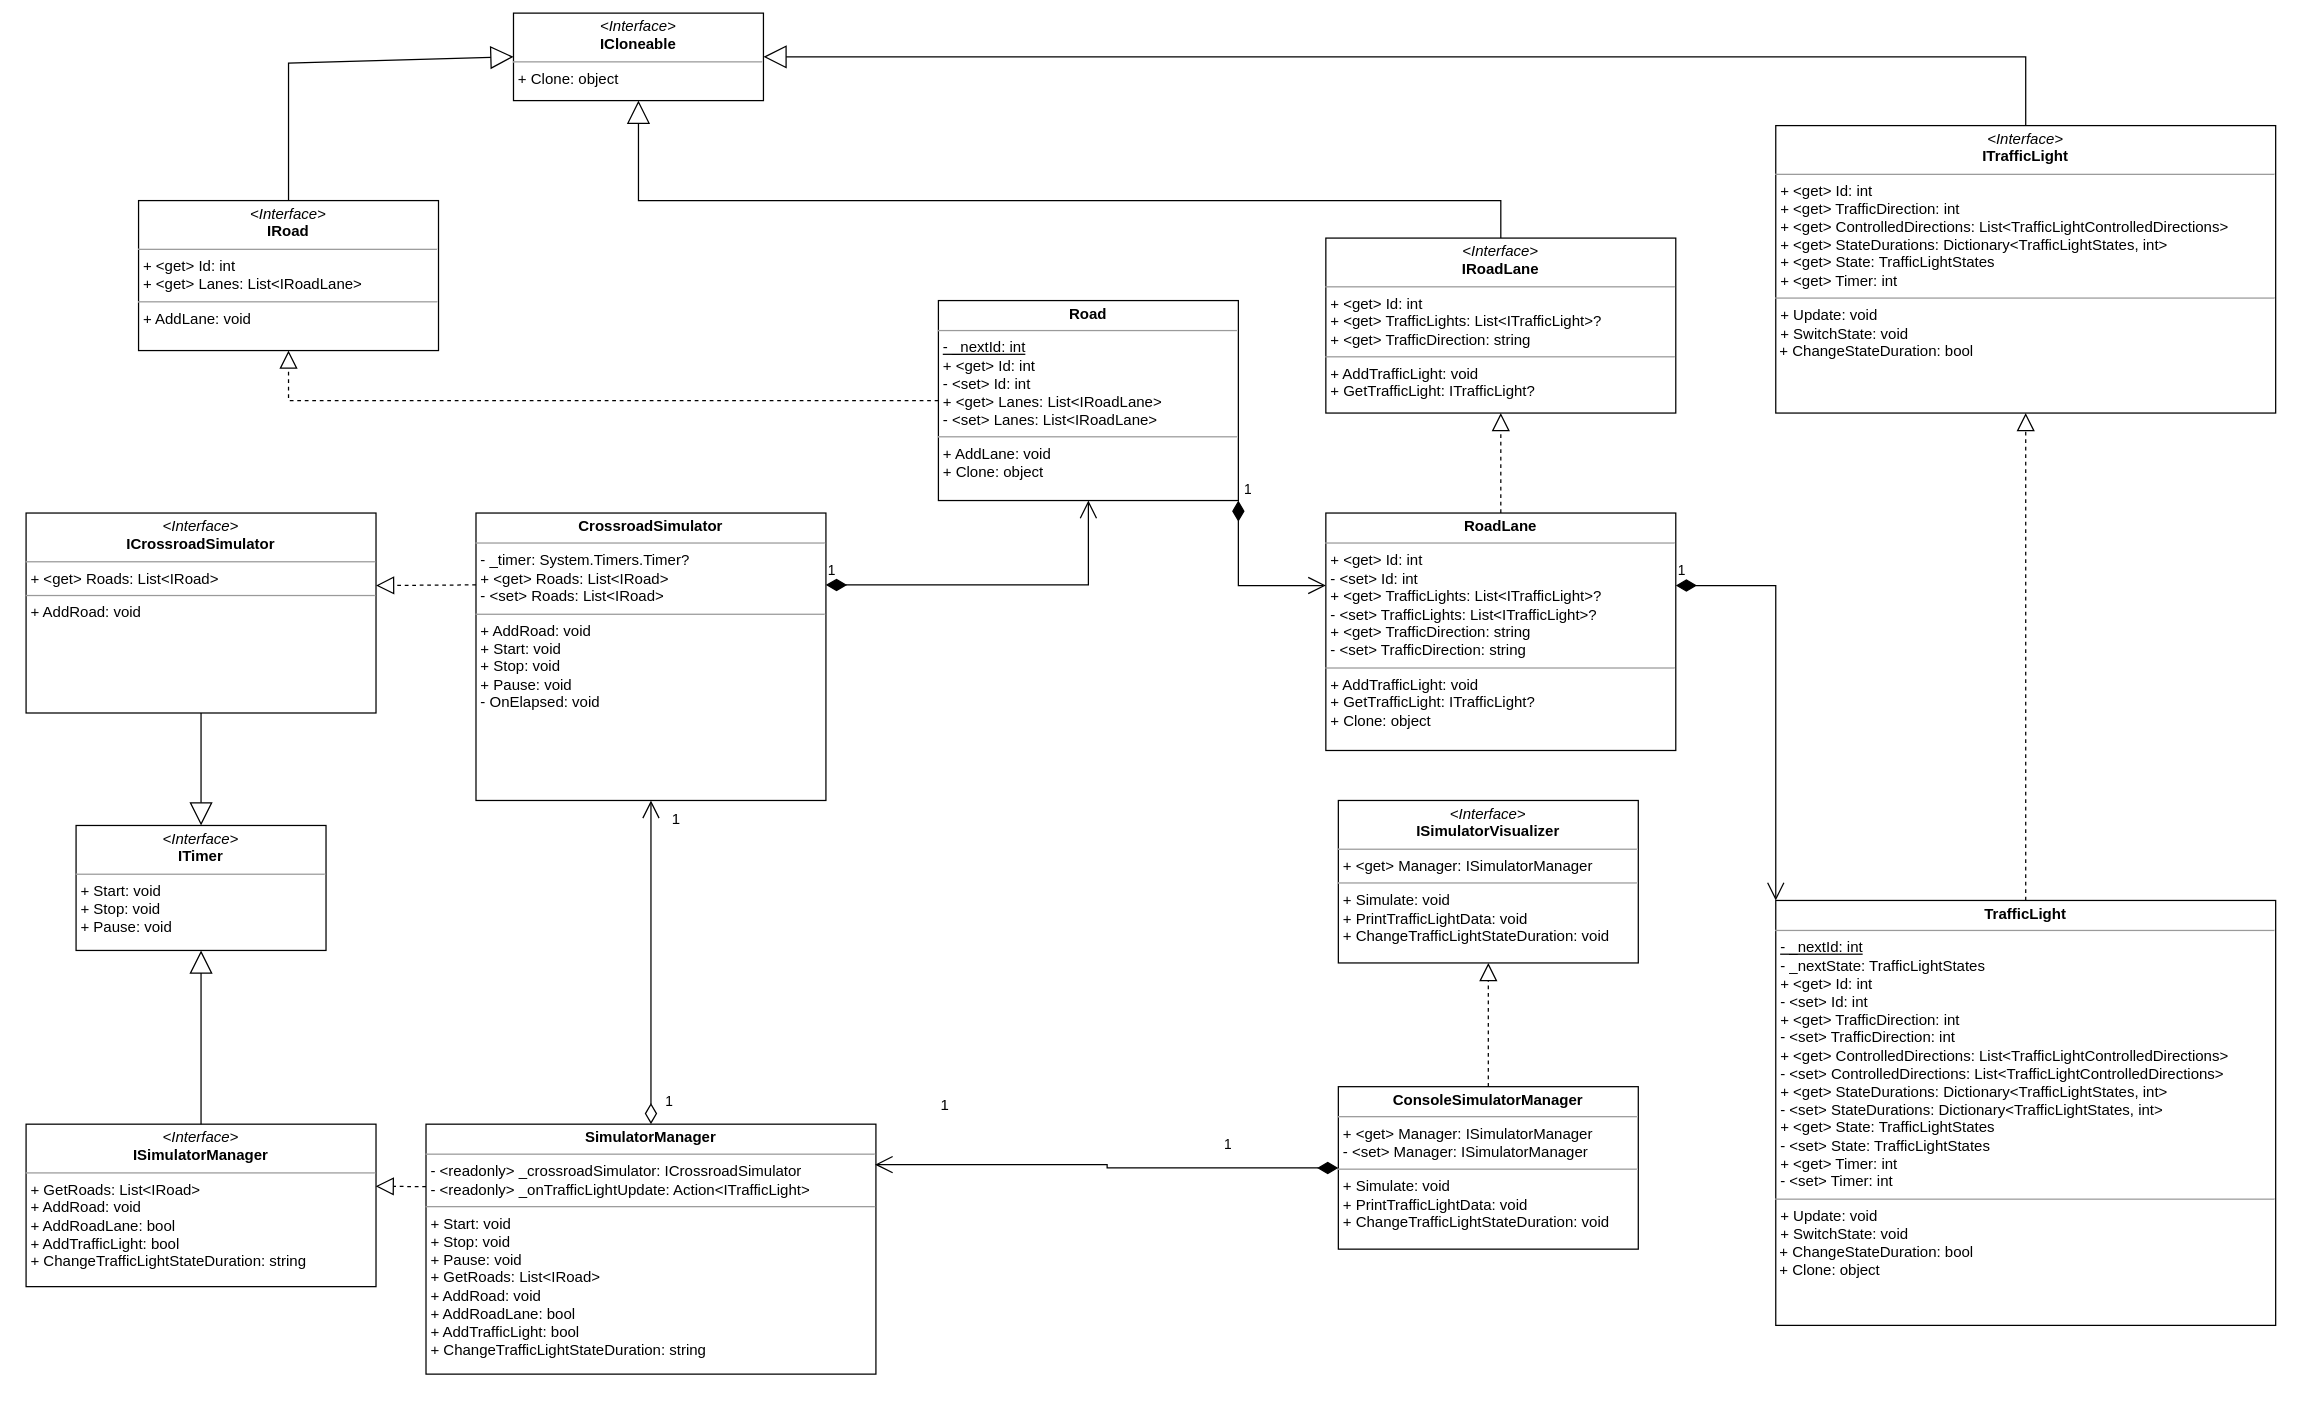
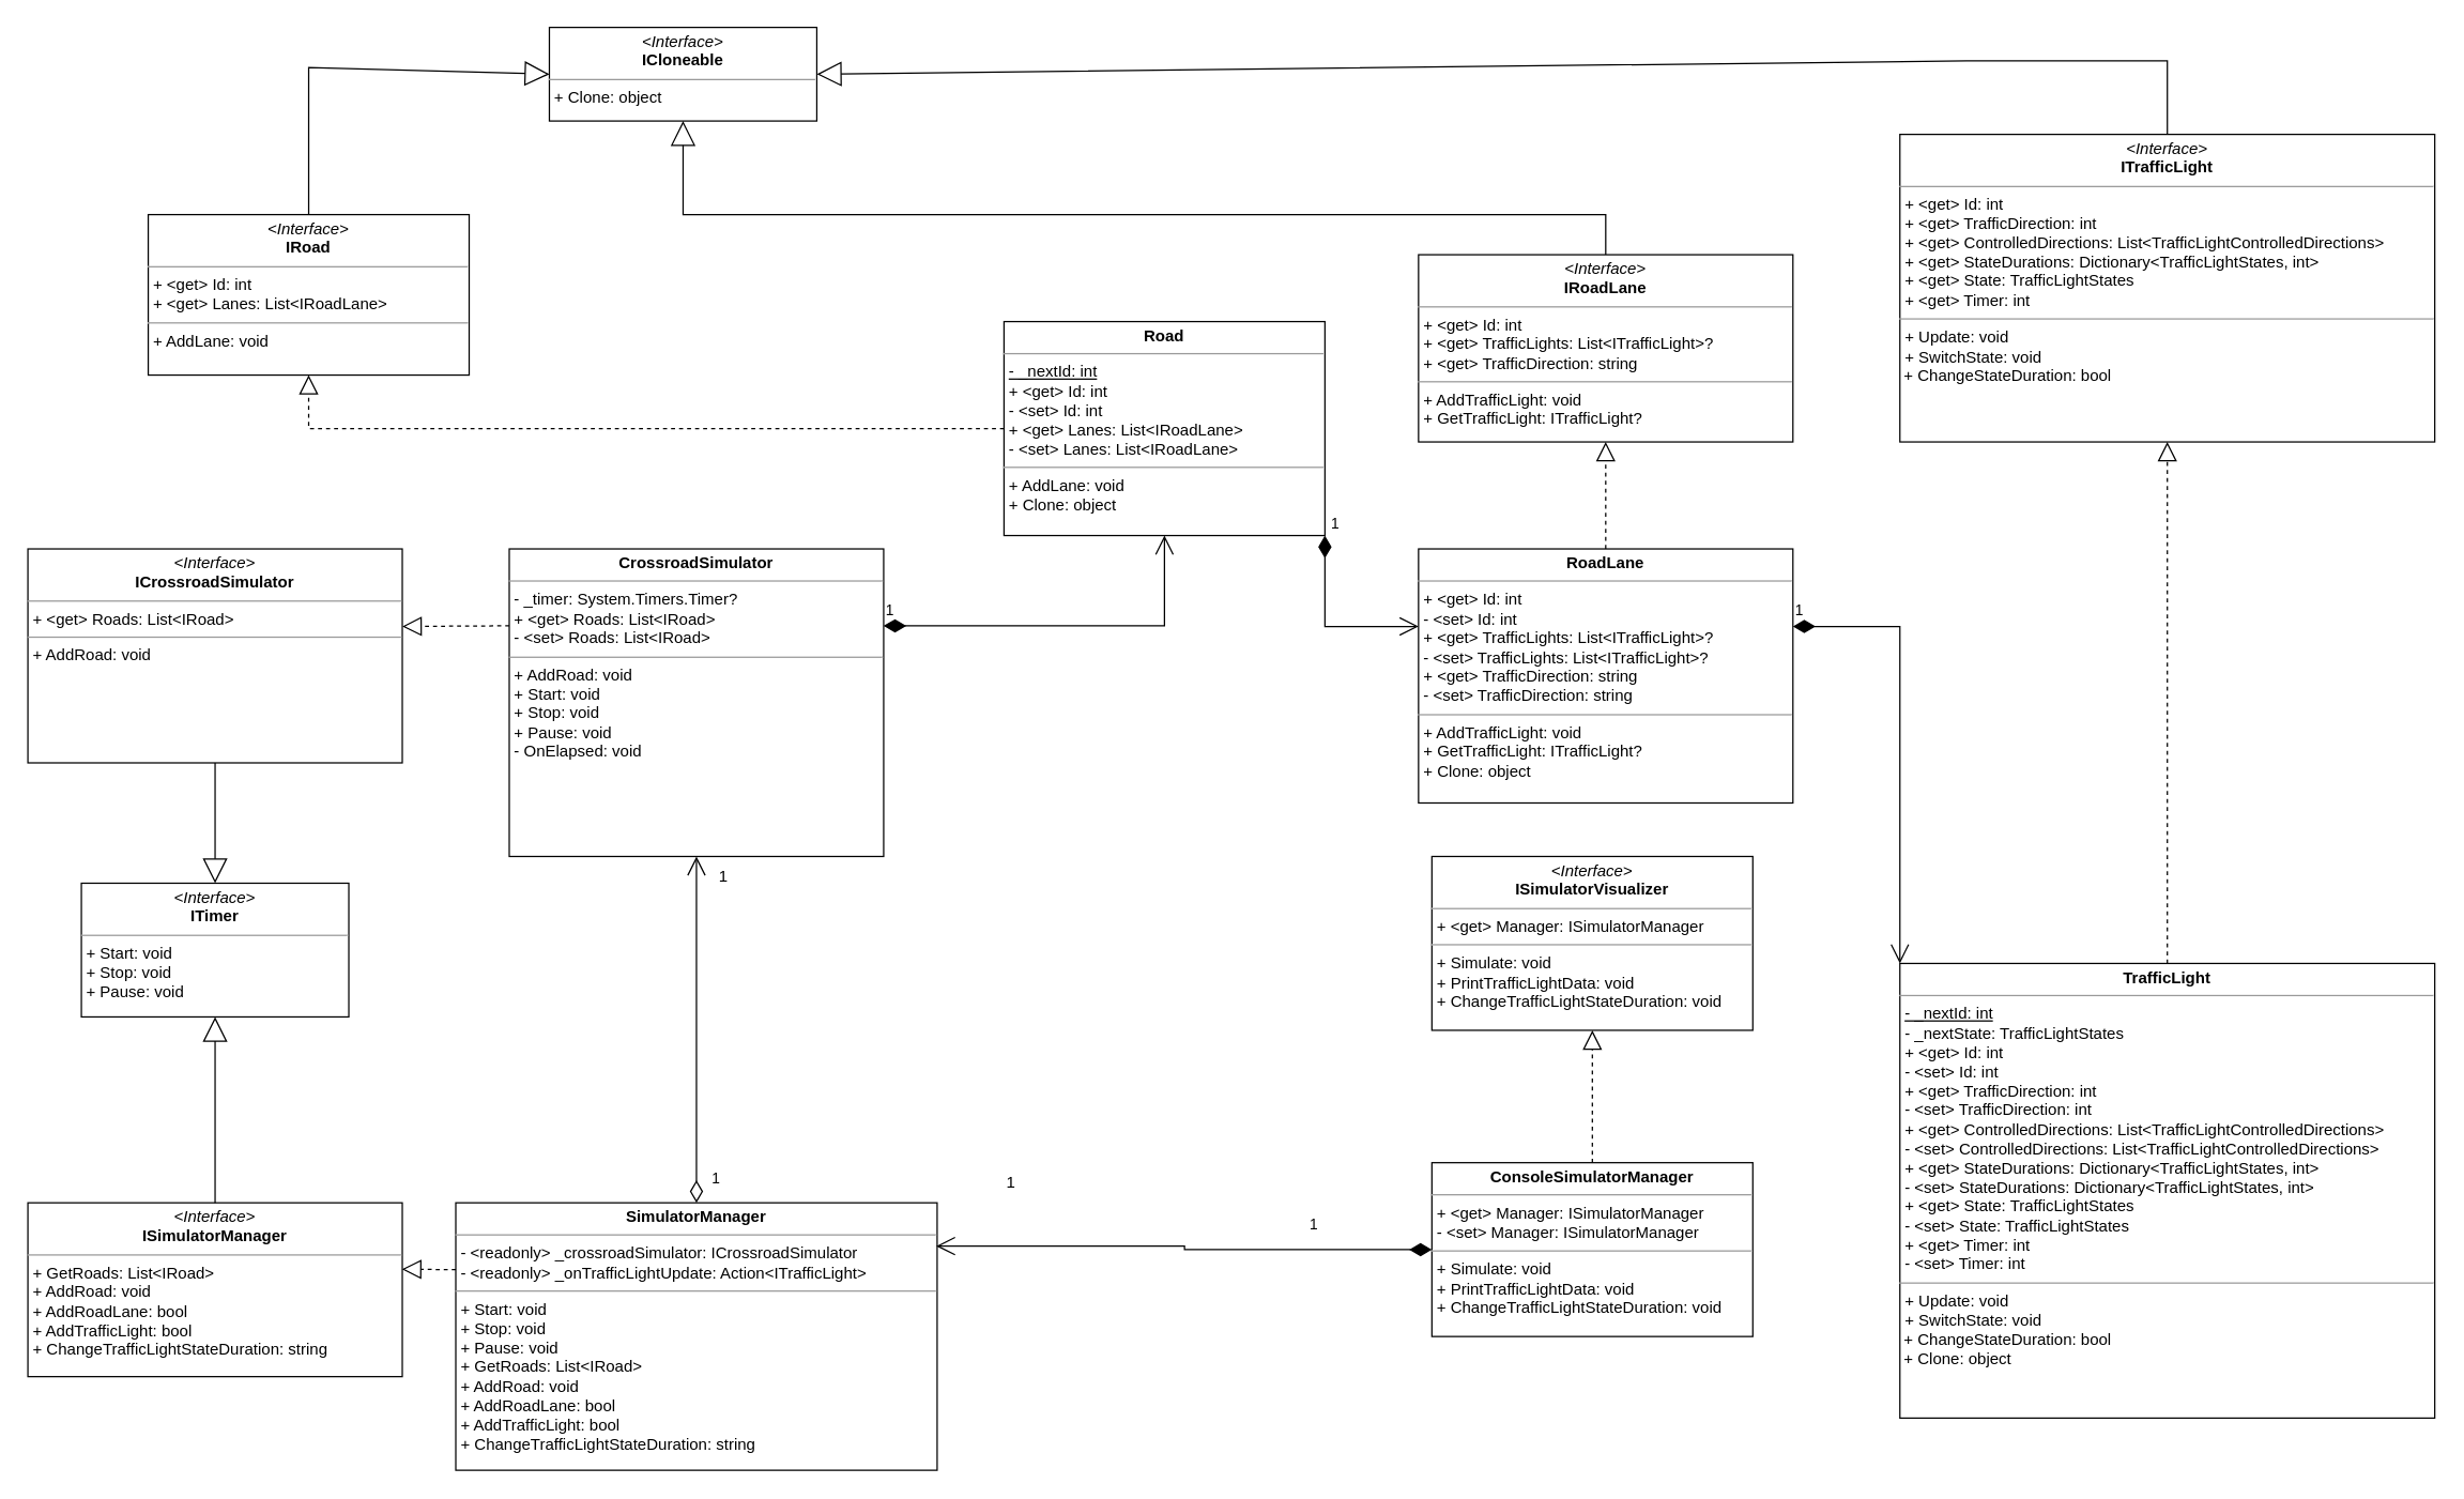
- <mxCell id="3" value="&lt;p style=&quot;margin:0px;margin-top:4px;text-align:center;&quot;&gt;&lt;i&gt;&amp;lt;Interface&amp;gt;&lt;/i&gt;&lt;br&gt;&lt;b&gt;ICloneable&lt;/b&gt;&lt;/p&gt;&lt;hr size=&quot;1&quot;&gt;&lt;p style=&quot;margin:0px;margin-left:4px;&quot;&gt;+ Clone: object&lt;/p&gt;" style="verticalAlign=top;align=left;overflow=fill;fontSize=12;fontFamily=Helvetica;html=1;whiteSpace=wrap;" parent="1" vertex="1"><mxGeometry x="410" y="10" width="200" height="70" as="geometry" /></mxCell>
+ <mxCell id="3" value="&lt;p style=&quot;margin:0px;margin-top:4px;text-align:center;&quot;&gt;&lt;i&gt;&amp;lt;Interface&amp;gt;&lt;/i&gt;&lt;br&gt;&lt;b&gt;ICloneable&lt;/b&gt;&lt;/p&gt;&lt;hr size=&quot;1&quot;&gt;&lt;p style=&quot;margin:0px;margin-left:4px;&quot;&gt;+ Clone: object&lt;/p&gt;" style="verticalAlign=top;align=left;overflow=fill;fontSize=12;fontFamily=Helvetica;html=1;whiteSpace=wrap;" parent="1" vertex="1"><mxGeometry x="410" y="20" width="200" height="70" as="geometry" /></mxCell>
